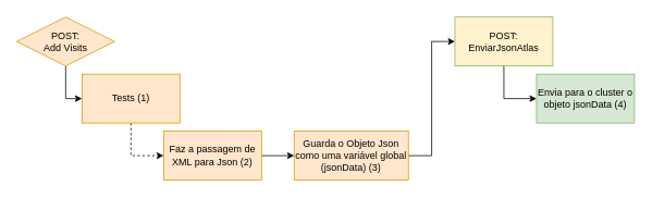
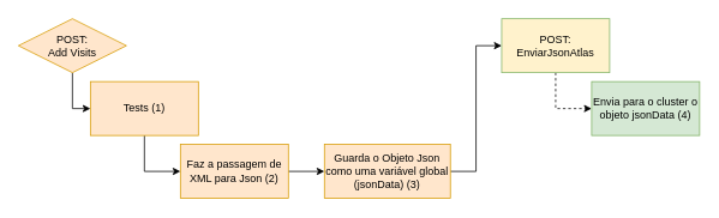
- <mxCell id="4" style="edgeStyle=orthogonalEdgeStyle;rounded=0;orthogonalLoop=1;jettySize=auto;html=1;entryX=0;entryY=0.5;entryDx=0;entryDy=0;" edge="1" parent="1" source="5" target="12"><mxGeometry relative="1" as="geometry"><Array as="points"><mxPoint x="617" y="120" /></Array></mxGeometry></mxCell>
+ <mxCell id="4" style="edgeStyle=orthogonalEdgeStyle;rounded=0;orthogonalLoop=1;jettySize=auto;html=1;entryX=0;entryY=0.5;entryDx=0;entryDy=0;dashed=1;" edge="1" parent="1" source="5" target="12"><mxGeometry relative="1" as="geometry"><Array as="points"><mxPoint x="617" y="120" /></Array></mxGeometry></mxCell>
- <mxCell id="6" style="edgeStyle=orthogonalEdgeStyle;rounded=0;orthogonalLoop=1;jettySize=auto;html=1;entryX=0;entryY=0.5;entryDx=0;entryDy=0;dashed=1;" edge="1" parent="1" source="7" target="9"><mxGeometry relative="1" as="geometry" /></mxCell>
+ <mxCell id="6" style="edgeStyle=orthogonalEdgeStyle;rounded=0;orthogonalLoop=1;jettySize=auto;html=1;entryX=0;entryY=0.5;entryDx=0;entryDy=0;" edge="1" parent="1" source="7" target="9"><mxGeometry relative="1" as="geometry" /></mxCell>
